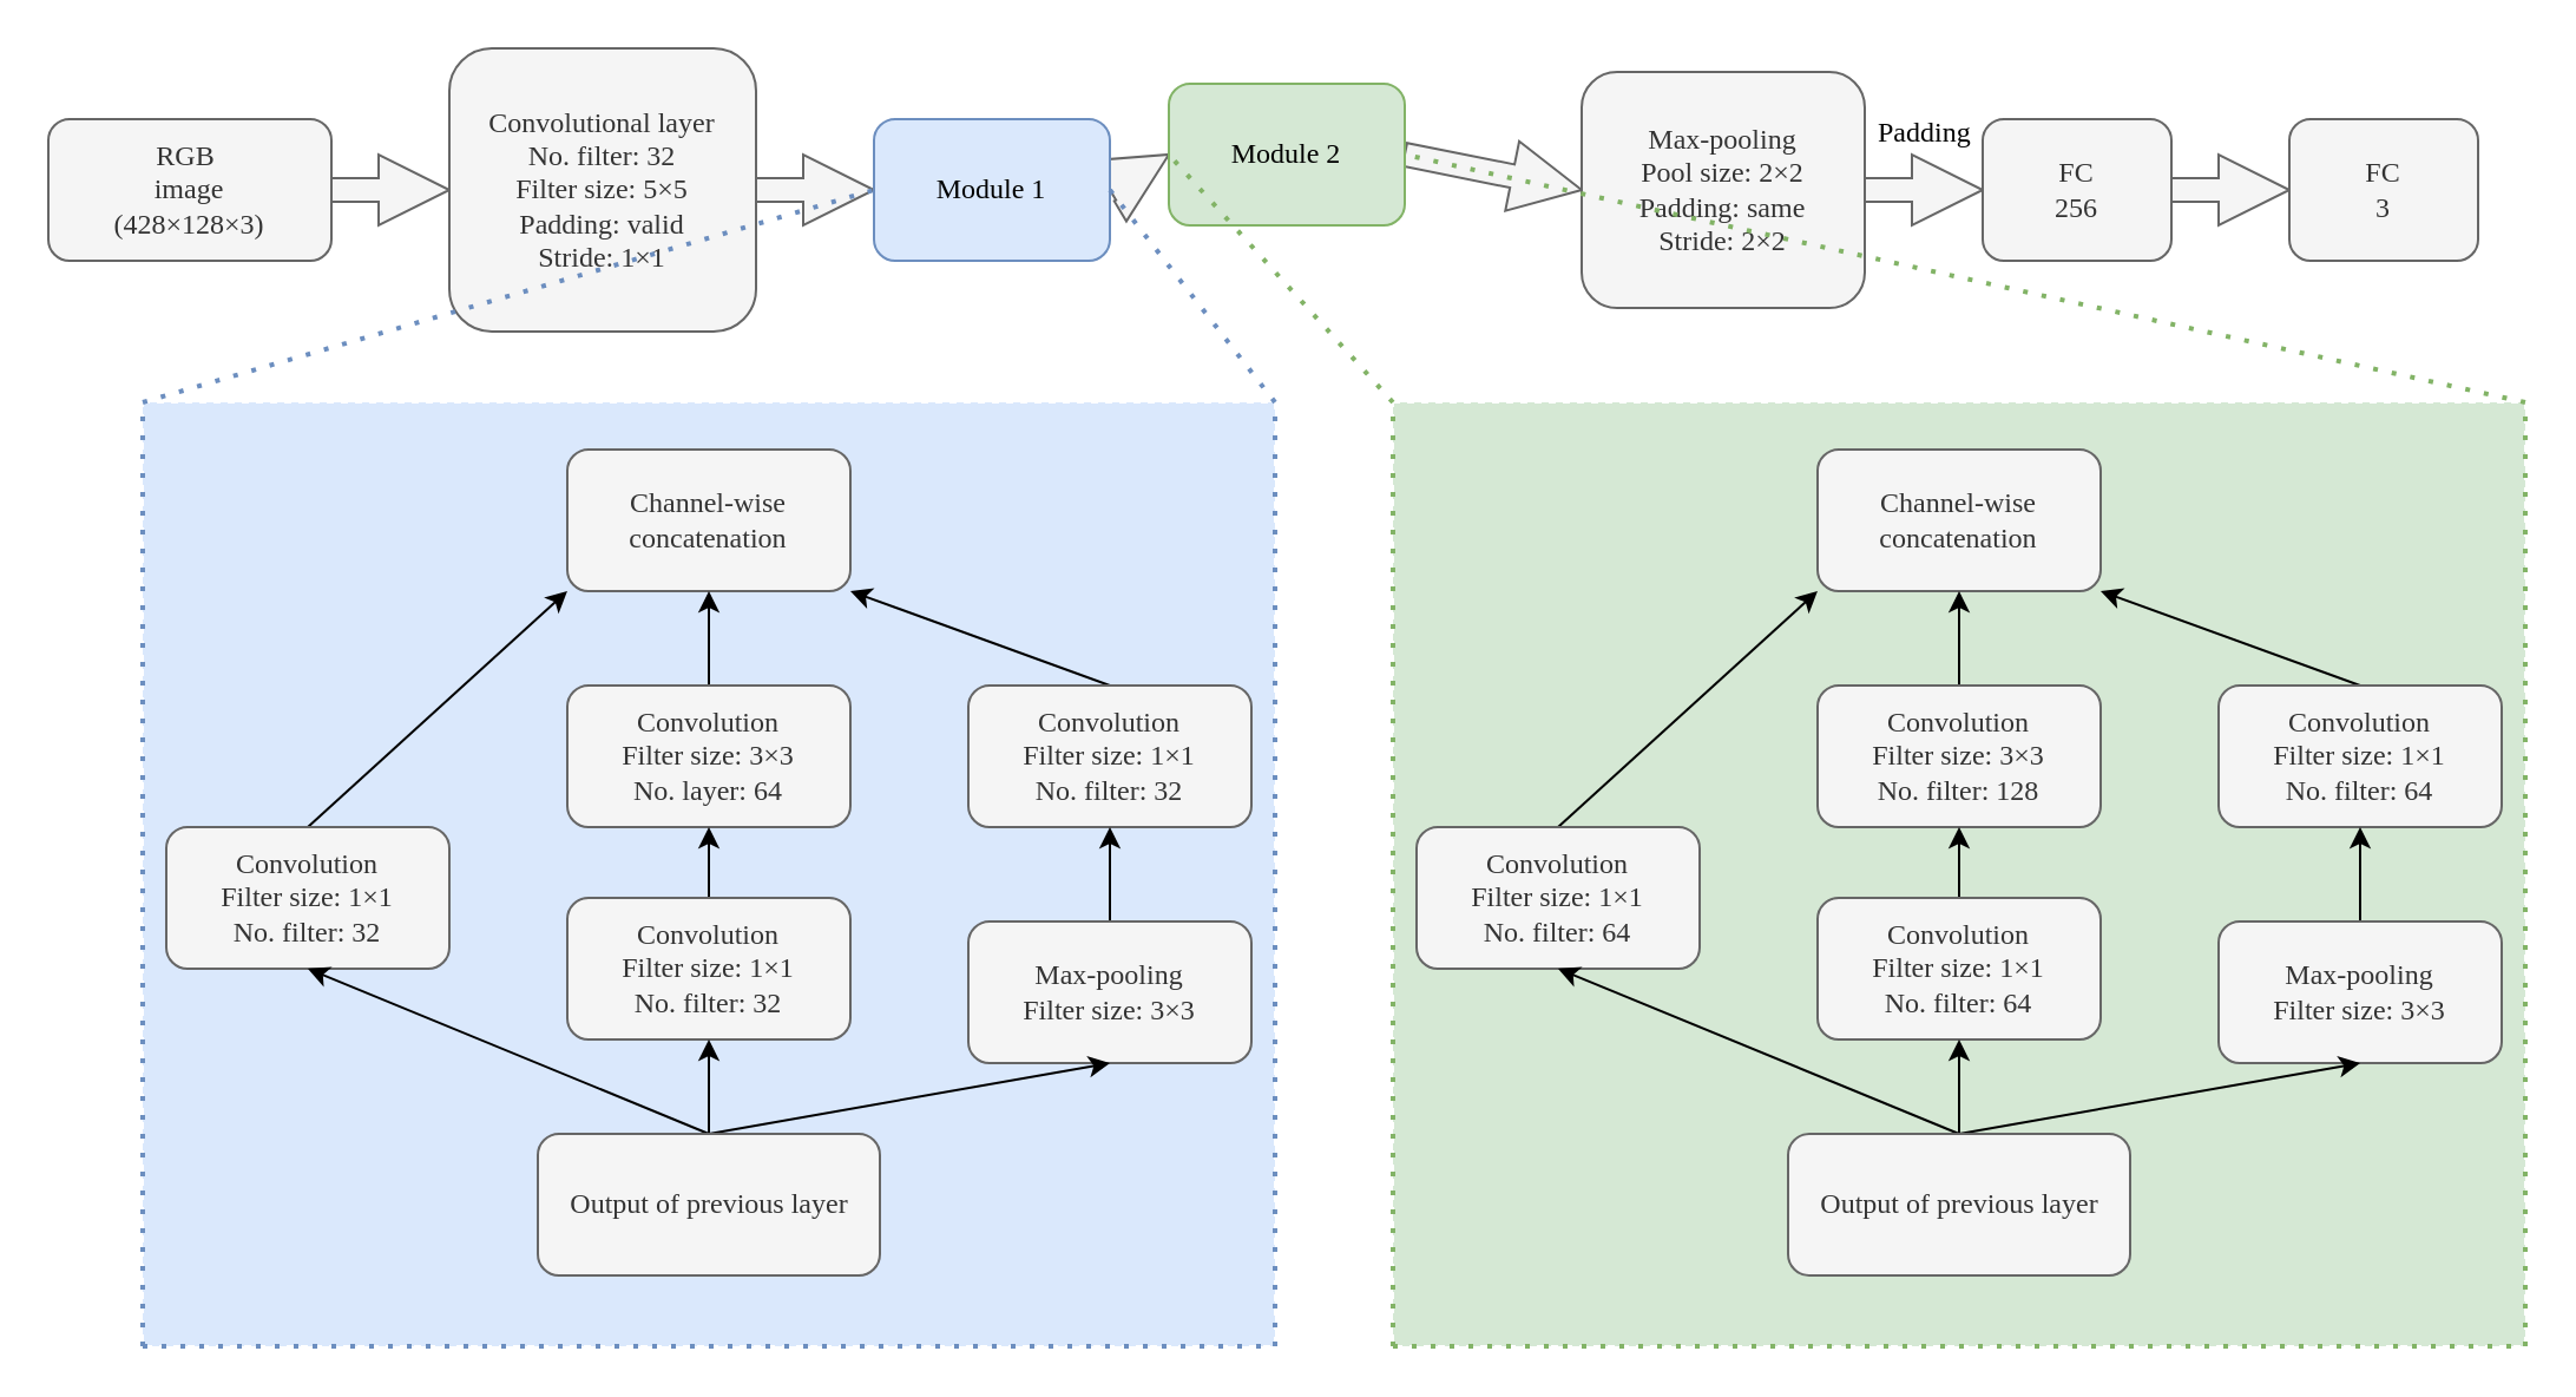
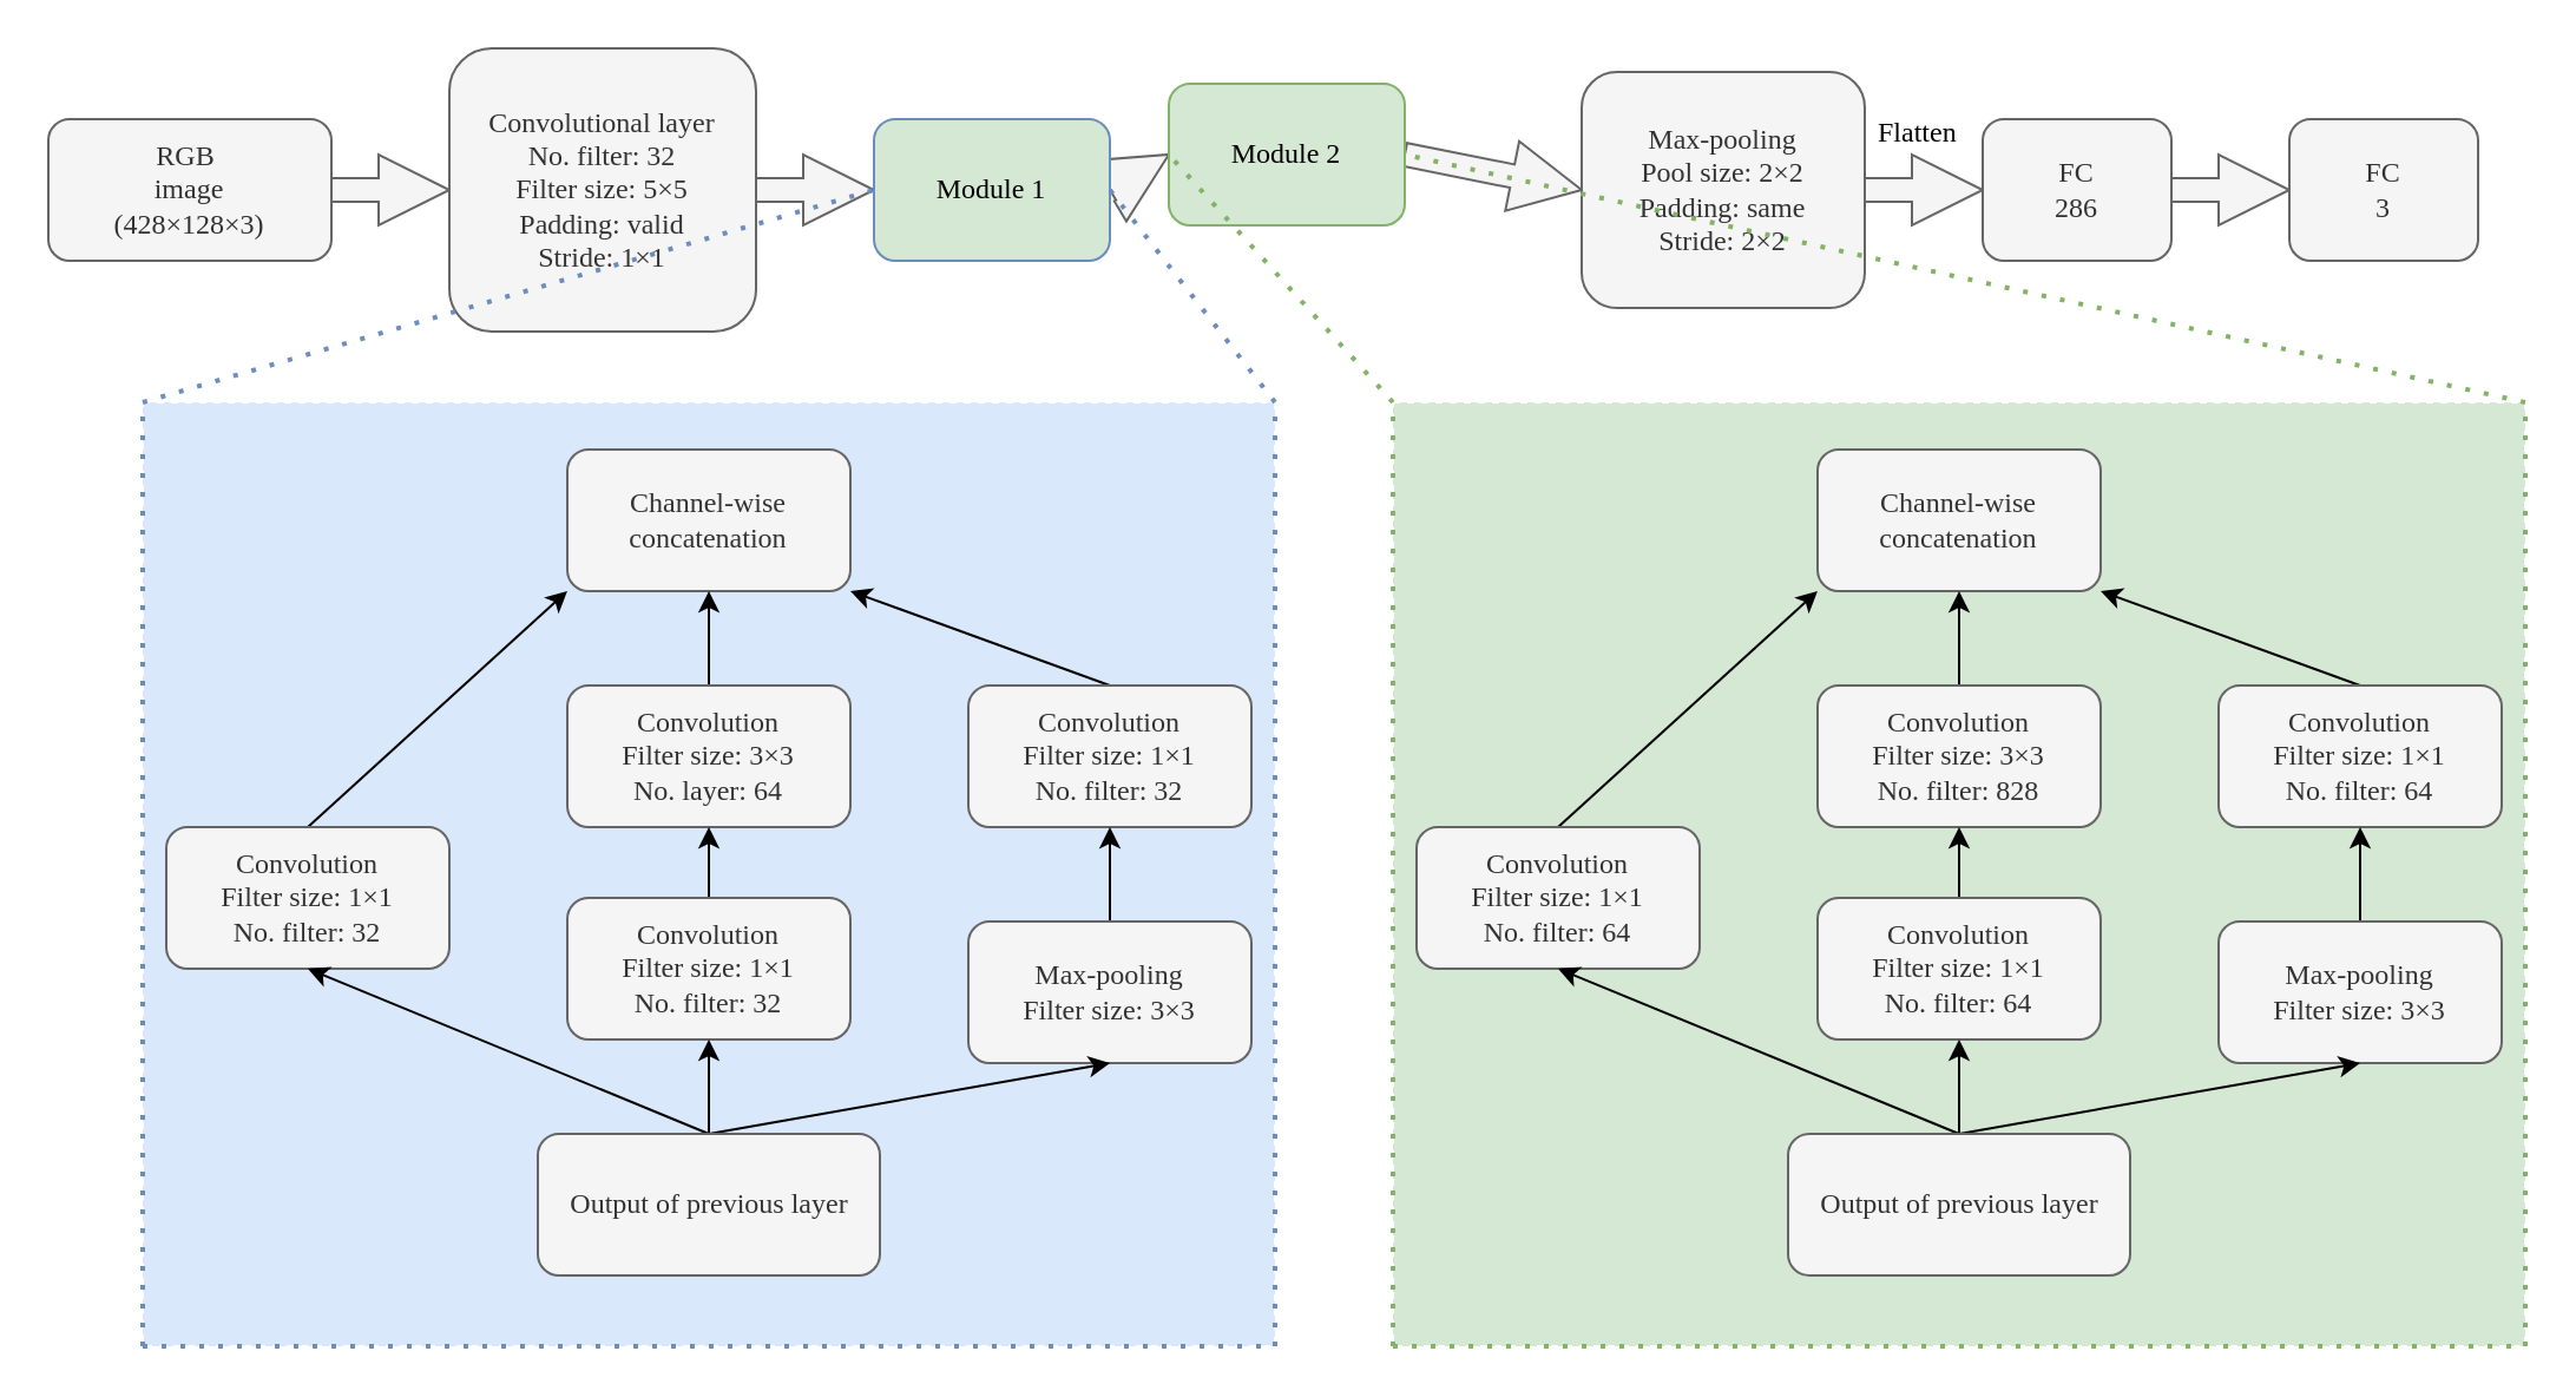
- <mxCell id="17" value="Padding" style="text;strokeColor=none;fillColor=none;align=left;verticalAlign=middle;spacingLeft=4;spacingRight=4;overflow=hidden;points=[[0,0.5],[1,0.5]];portConstraint=eastwest;rotatable=0;fontFamily=Times New Roman;" vertex="1" parent="1"><mxGeometry x="790" y="40" width="80" height="30" as="geometry" /></mxCell>
+ <mxCell id="17" value="Flatten" style="text;strokeColor=none;fillColor=none;align=left;verticalAlign=middle;spacingLeft=4;spacingRight=4;overflow=hidden;points=[[0,0.5],[1,0.5]];portConstraint=eastwest;rotatable=0;fontFamily=Times New Roman;" vertex="1" parent="1"><mxGeometry x="790" y="40" width="80" height="30" as="geometry" /></mxCell>
- <mxCell id="9" value="Module 1" style="rounded=1;whiteSpace=wrap;html=1;fontFamily=Times New Roman;fillColor=#dae8fc;strokeColor=#6c8ebf;" vertex="1" parent="1"><mxGeometry x="370" y="50" width="100" height="60" as="geometry" /></mxCell>
+ <mxCell id="9" value="Module 1" style="rounded=1;whiteSpace=wrap;html=1;fontFamily=Times New Roman;fillColor=#d5e8d4;strokeColor=#6c8ebf;" vertex="1" parent="1"><mxGeometry x="370" y="50" width="100" height="60" as="geometry" /></mxCell>
- <mxCell id="15" value="FC&lt;br&gt;256" style="rounded=1;whiteSpace=wrap;html=1;fontFamily=Times New Roman;fillColor=#f5f5f5;fontColor=#333333;strokeColor=#666666;" vertex="1" parent="1"><mxGeometry x="840" y="50" width="80" height="60" as="geometry" /></mxCell>
+ <mxCell id="15" value="FC&lt;br&gt;286" style="rounded=1;whiteSpace=wrap;html=1;fontFamily=Times New Roman;fillColor=#f5f5f5;fontColor=#333333;strokeColor=#666666;" vertex="1" parent="1"><mxGeometry x="840" y="50" width="80" height="60" as="geometry" /></mxCell>
- <mxCell id="35" value="Convolution&lt;br&gt;Filter size: 3×3&lt;br&gt;No. filter: 128" style="rounded=1;whiteSpace=wrap;html=1;fontFamily=Times New Roman;fillColor=#f5f5f5;fontColor=#333333;strokeColor=#666666;" vertex="1" parent="1"><mxGeometry x="770" y="290" width="120" height="60" as="geometry" /></mxCell>
+ <mxCell id="35" value="Convolution&lt;br&gt;Filter size: 3×3&lt;br&gt;No. filter: 828" style="rounded=1;whiteSpace=wrap;html=1;fontFamily=Times New Roman;fillColor=#f5f5f5;fontColor=#333333;strokeColor=#666666;" vertex="1" parent="1"><mxGeometry x="770" y="290" width="120" height="60" as="geometry" /></mxCell>
